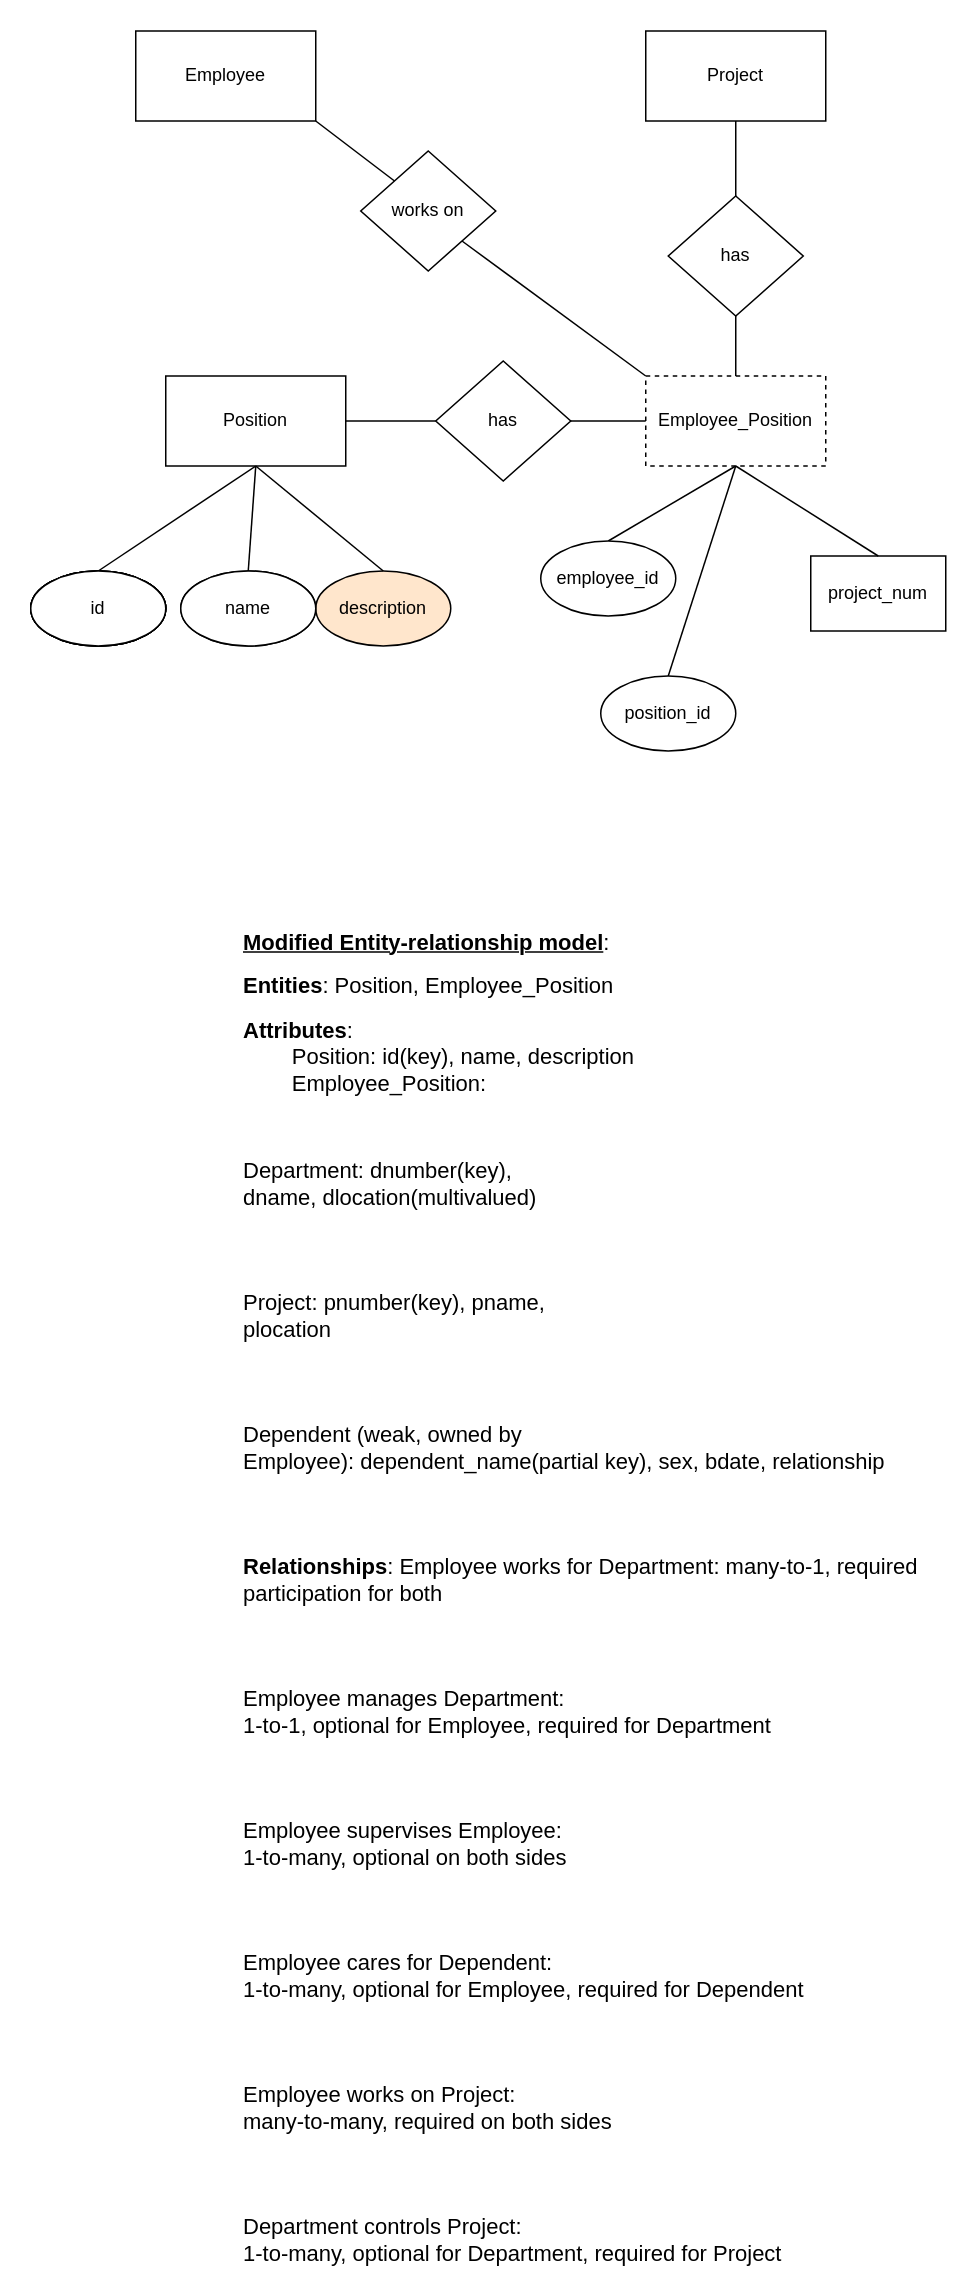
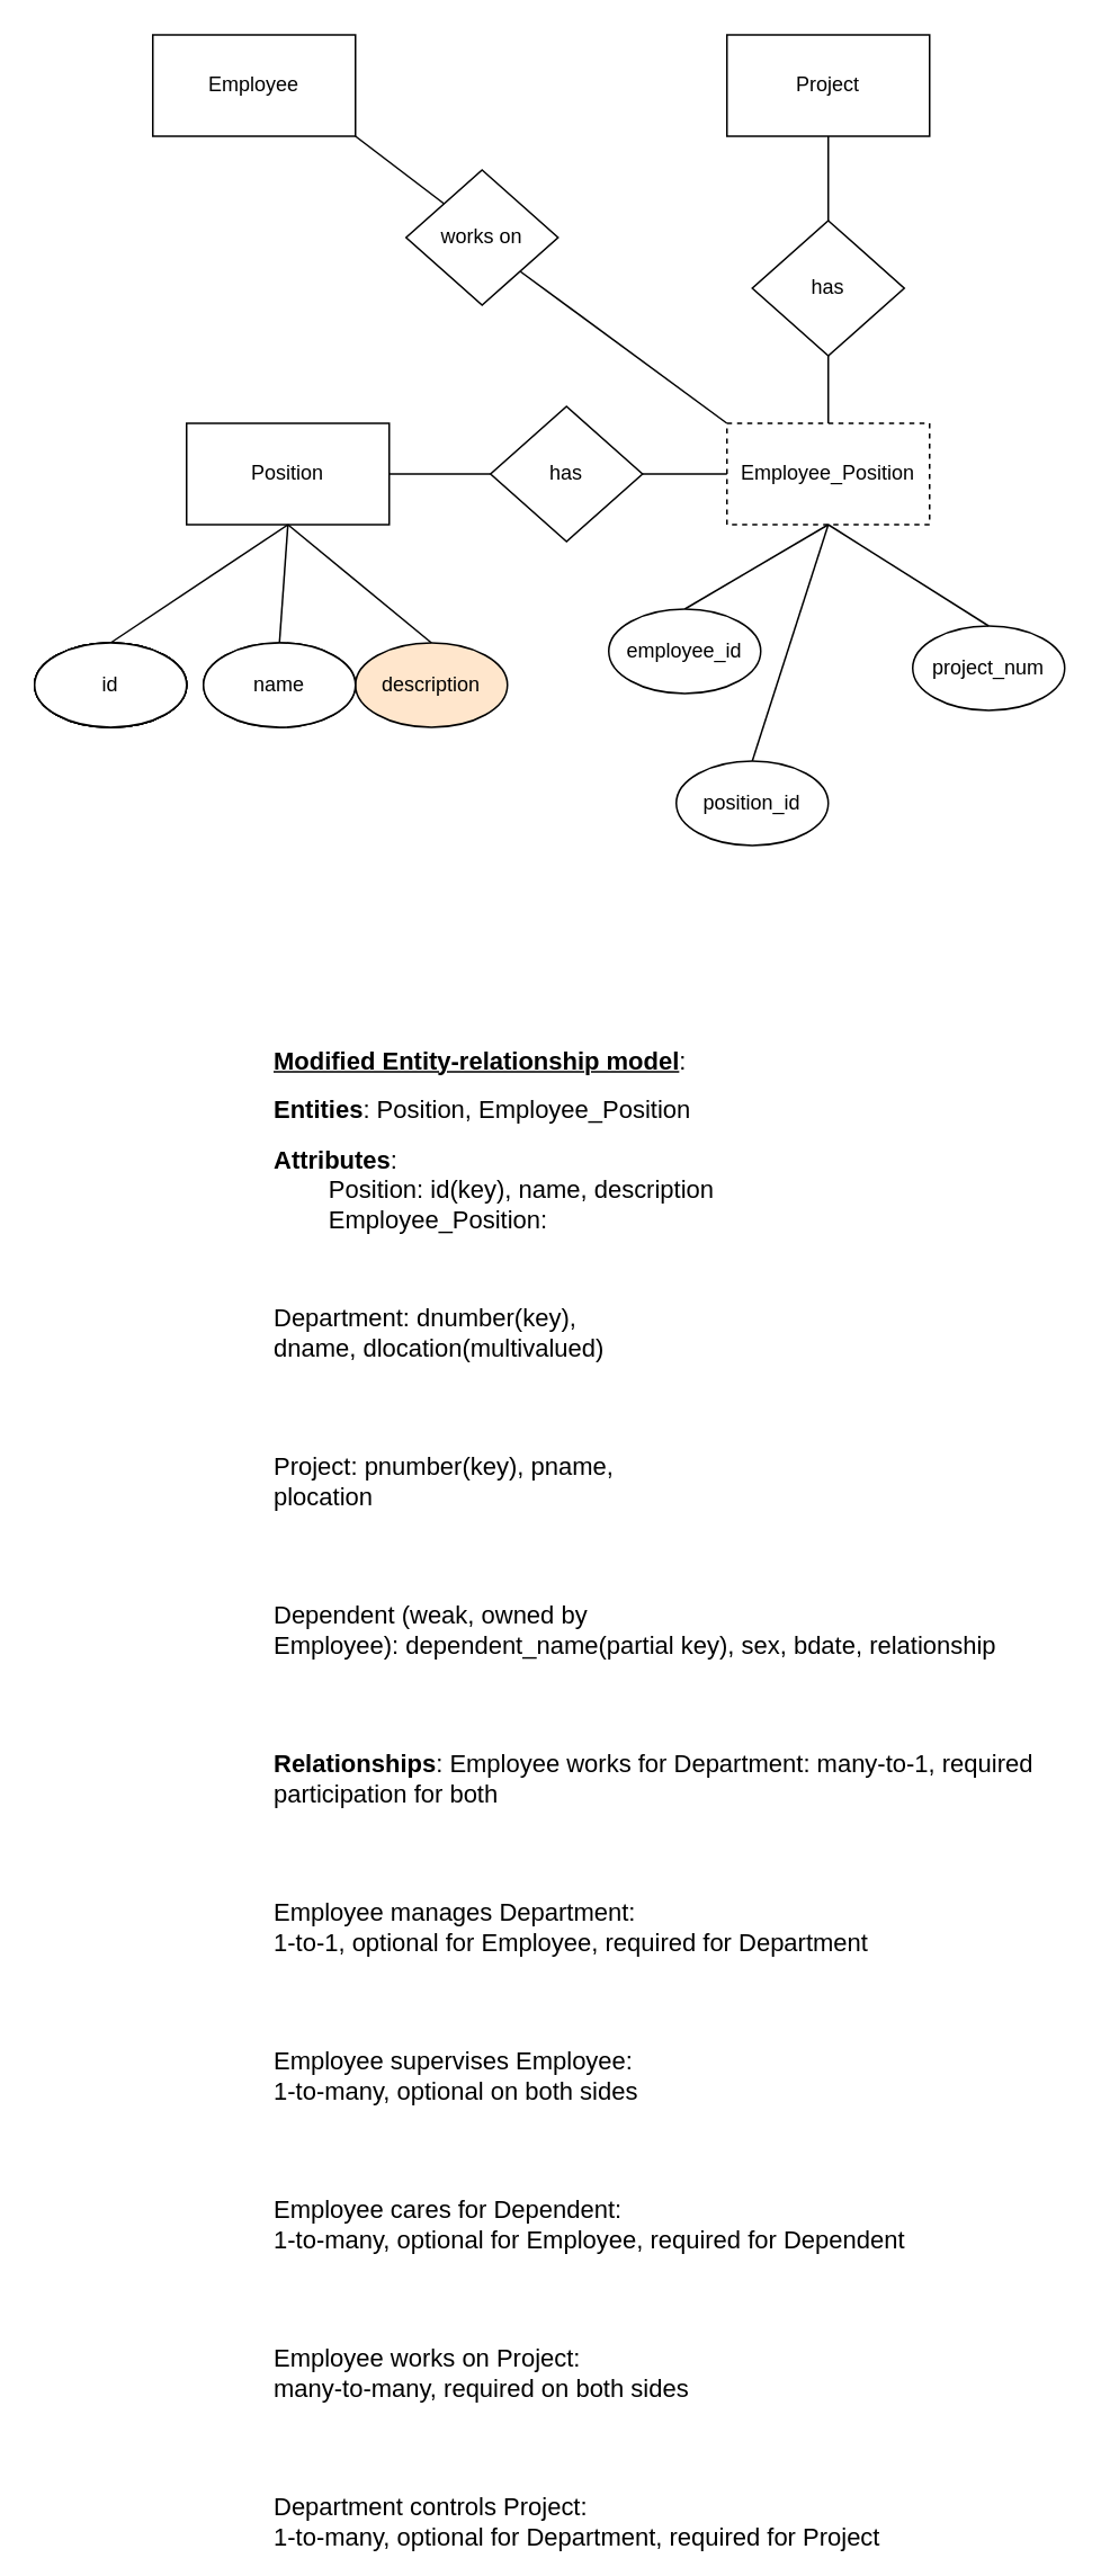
- <mxCell id="17" value="project_num" style="whiteSpace=wrap;html=1;rounded=0;" vertex="1" parent="1"><mxGeometry x="540" y="370" width="90" height="50" as="geometry" /></mxCell>
+ <mxCell id="17" value="project_num" style="ellipse;whiteSpace=wrap;html=1;" vertex="1" parent="1"><mxGeometry x="540" y="370" width="90" height="50" as="geometry" /></mxCell>
